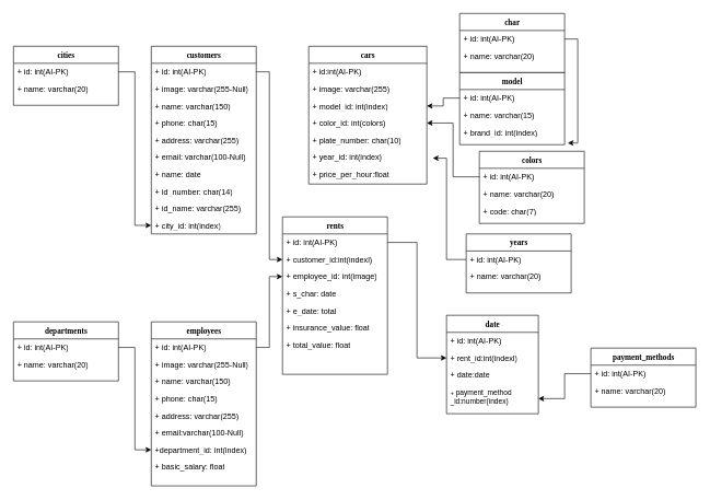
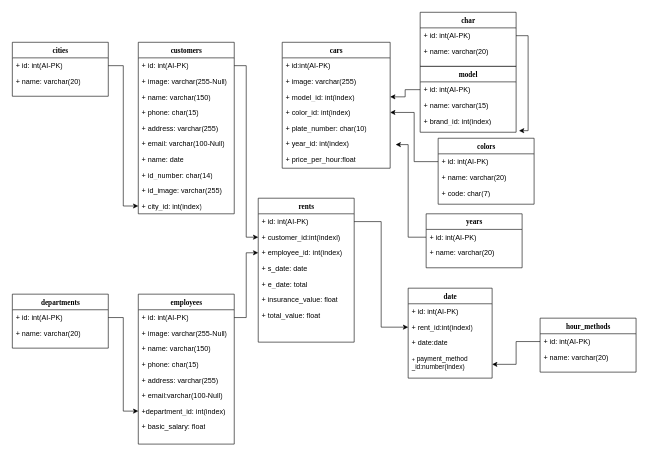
- <mxCell id="17" value="+ color_id: int(colors)" style="text;html=1;strokeColor=none;fillColor=none;align=left;verticalAlign=top;spacingLeft=4;spacingRight=4;whiteSpace=wrap;overflow=hidden;rotatable=0;points=[[0,0.5],[1,0.5]];portConstraint=eastwest;" parent="13" vertex="1"><mxGeometry y="104" width="180" height="26" as="geometry" /></mxCell>
+ <mxCell id="17" value="+ color_id: int(index)" style="text;html=1;strokeColor=none;fillColor=none;align=left;verticalAlign=top;spacingLeft=4;spacingRight=4;whiteSpace=wrap;overflow=hidden;rotatable=0;points=[[0,0.5],[1,0.5]];portConstraint=eastwest;" parent="13" vertex="1"><mxGeometry y="104" width="180" height="26" as="geometry" /></mxCell>
- <mxCell id="11" value="+ id_name: varchar(255)" style="text;html=1;strokeColor=none;fillColor=none;align=left;verticalAlign=top;spacingLeft=4;spacingRight=4;whiteSpace=wrap;overflow=hidden;rotatable=0;points=[[0,0.5],[1,0.5]];portConstraint=eastwest;" parent="2" vertex="1"><mxGeometry y="234" width="160" height="26" as="geometry" /></mxCell>
+ <mxCell id="11" value="+ id_image: varchar(255)" style="text;html=1;strokeColor=none;fillColor=none;align=left;verticalAlign=top;spacingLeft=4;spacingRight=4;whiteSpace=wrap;overflow=hidden;rotatable=0;points=[[0,0.5],[1,0.5]];portConstraint=eastwest;" parent="2" vertex="1"><mxGeometry y="234" width="160" height="26" as="geometry" /></mxCell>
- <mxCell id="54" value="+ employee_id: int(image)" style="text;html=1;strokeColor=none;fillColor=none;align=left;verticalAlign=top;spacingLeft=4;spacingRight=4;whiteSpace=wrap;overflow=hidden;rotatable=0;points=[[0,0.5],[1,0.5]];portConstraint=eastwest;" parent="51" vertex="1"><mxGeometry y="78" width="160" height="26" as="geometry" /></mxCell>
+ <mxCell id="54" value="+ employee_id: int(index)" style="text;html=1;strokeColor=none;fillColor=none;align=left;verticalAlign=top;spacingLeft=4;spacingRight=4;whiteSpace=wrap;overflow=hidden;rotatable=0;points=[[0,0.5],[1,0.5]];portConstraint=eastwest;" parent="51" vertex="1"><mxGeometry y="78" width="160" height="26" as="geometry" /></mxCell>
- <mxCell id="55" value="+ s_char: date" style="text;html=1;strokeColor=none;fillColor=none;align=left;verticalAlign=top;spacingLeft=4;spacingRight=4;whiteSpace=wrap;overflow=hidden;rotatable=0;points=[[0,0.5],[1,0.5]];portConstraint=eastwest;" parent="51" vertex="1"><mxGeometry y="104" width="160" height="26" as="geometry" /></mxCell>
+ <mxCell id="55" value="+ s_date: date" style="text;html=1;strokeColor=none;fillColor=none;align=left;verticalAlign=top;spacingLeft=4;spacingRight=4;whiteSpace=wrap;overflow=hidden;rotatable=0;points=[[0,0.5],[1,0.5]];portConstraint=eastwest;" parent="51" vertex="1"><mxGeometry y="104" width="160" height="26" as="geometry" /></mxCell>
- <mxCell id="64" value="payment_methods" style="swimlane;html=1;fontStyle=1;align=center;verticalAlign=top;childLayout=stackLayout;horizontal=1;startSize=26;horizontalStack=0;resizeParent=1;resizeLast=0;collapsible=1;marginBottom=0;swimlaneFillColor=#ffffff;rounded=0;shadow=0;comic=0;labelBackgroundColor=none;strokeWidth=1;fillColor=none;fontFamily=Verdana;fontSize=12" parent="1" vertex="1"><mxGeometry x="900" y="530" width="160" height="90" as="geometry" /></mxCell>
+ <mxCell id="64" value="hour_methods" style="swimlane;html=1;fontStyle=1;align=center;verticalAlign=top;childLayout=stackLayout;horizontal=1;startSize=26;horizontalStack=0;resizeParent=1;resizeLast=0;collapsible=1;marginBottom=0;swimlaneFillColor=#ffffff;rounded=0;shadow=0;comic=0;labelBackgroundColor=none;strokeWidth=1;fillColor=none;fontFamily=Verdana;fontSize=12" parent="1" vertex="1"><mxGeometry x="900" y="530" width="160" height="90" as="geometry" /></mxCell>
